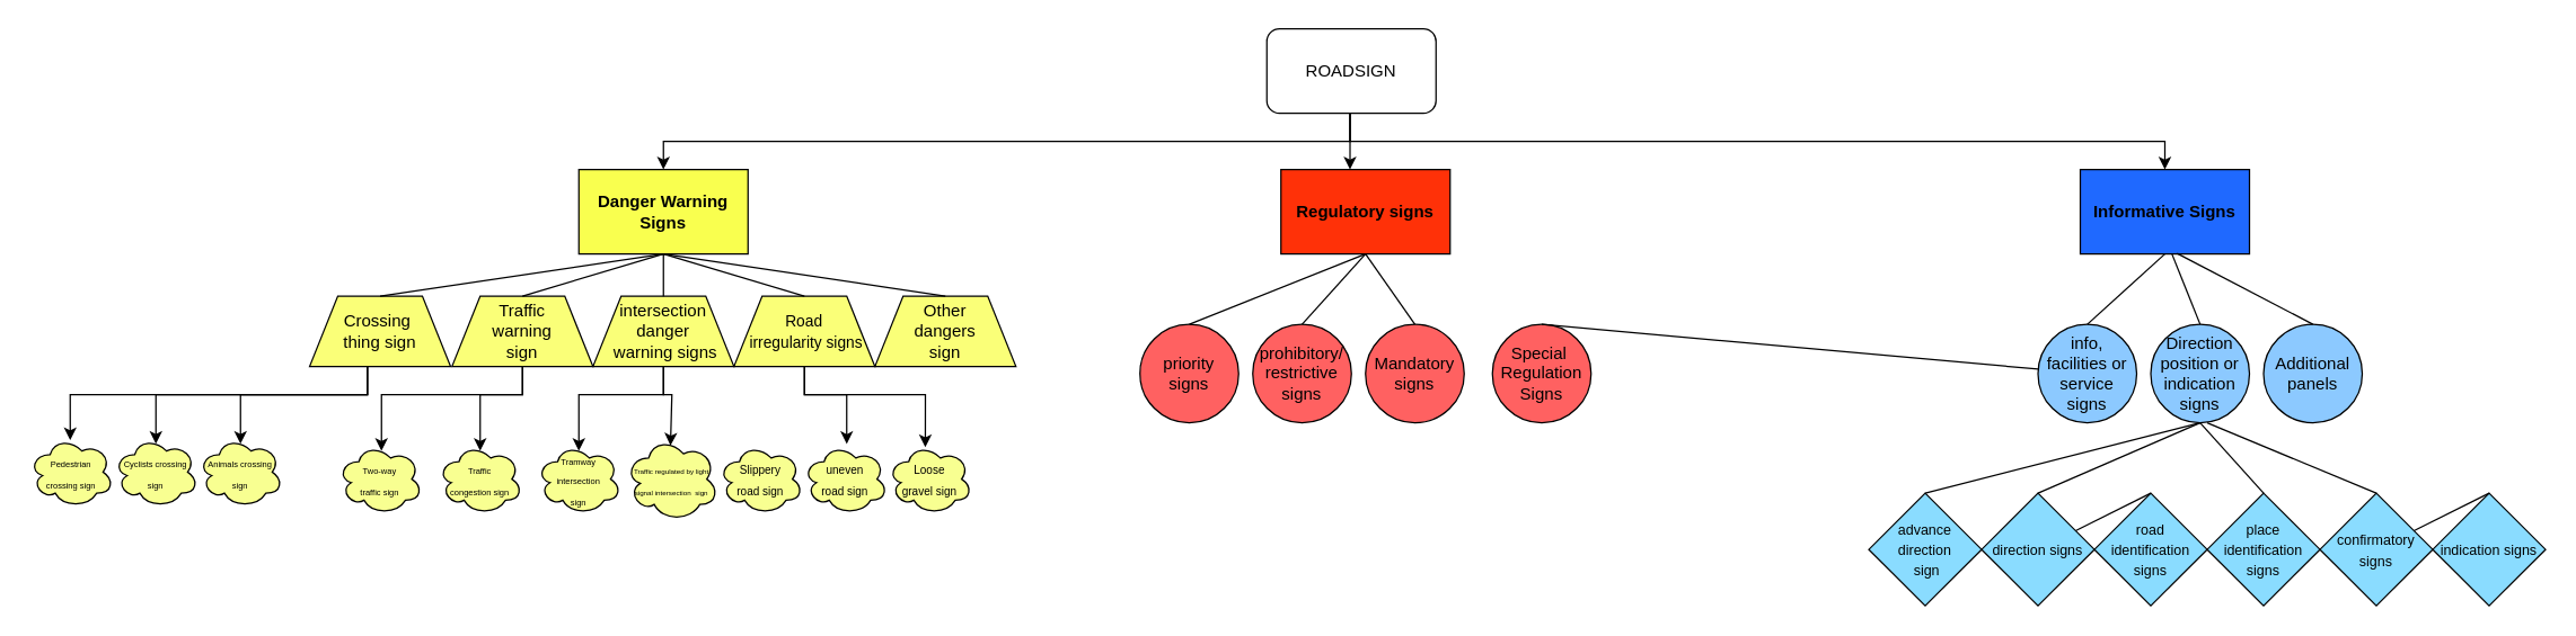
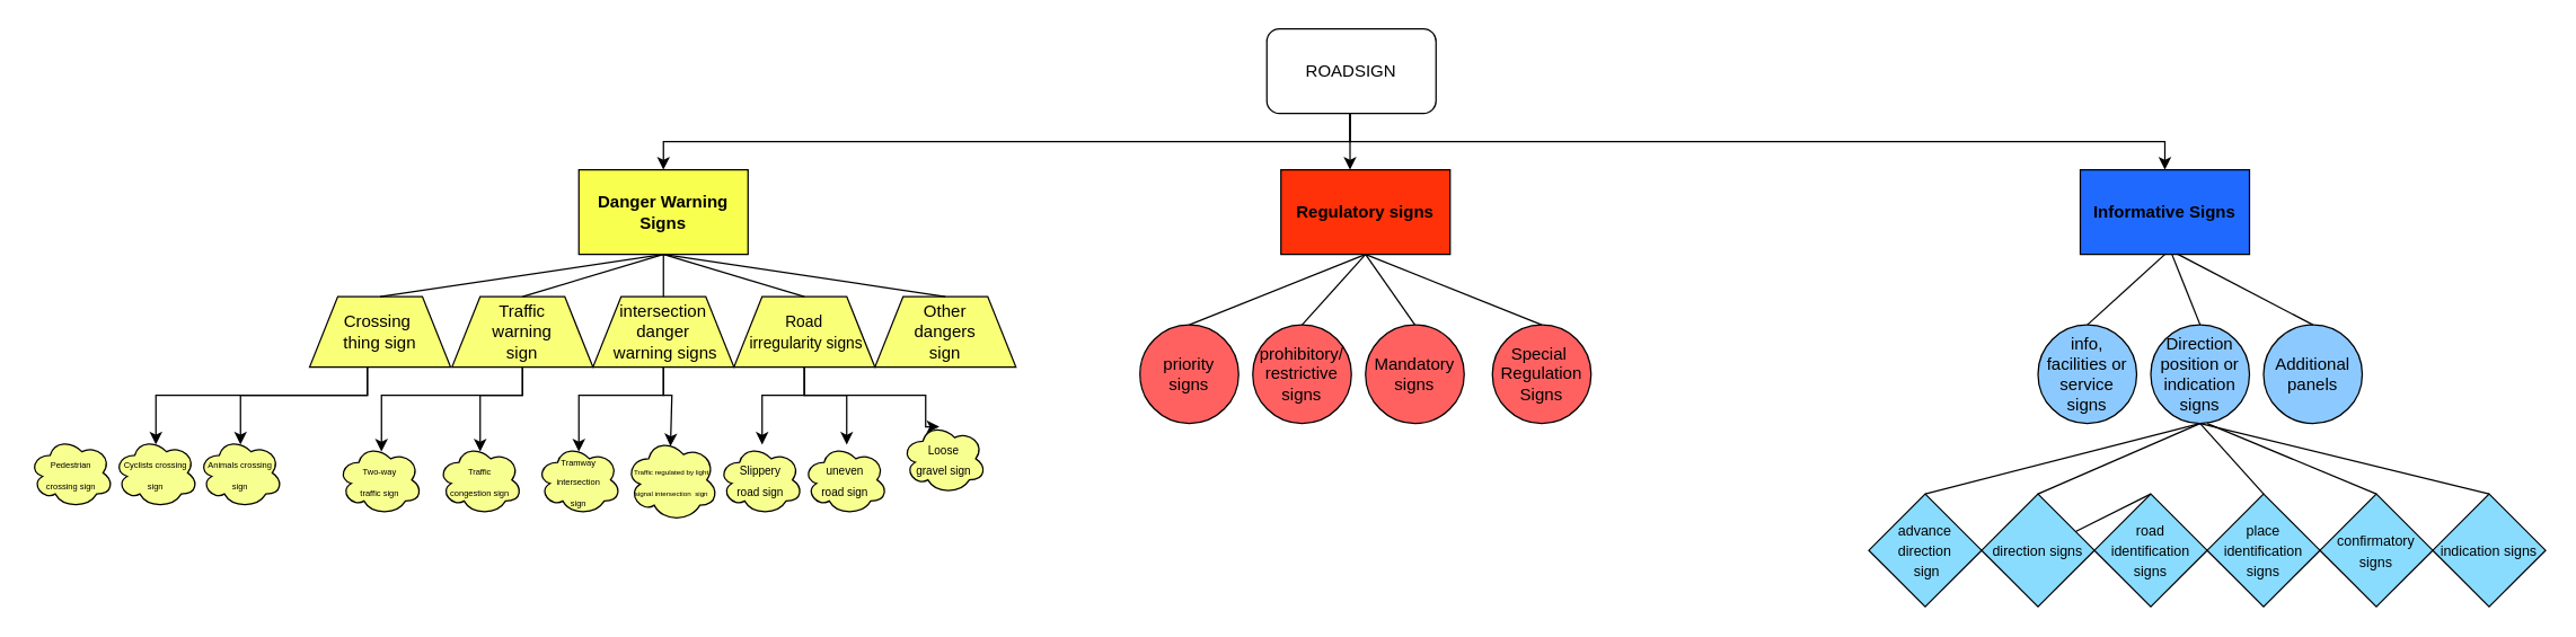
- <mxCell id="31" value="" style="endArrow=none;html=1;rounded=0;exitX=0.5;exitY=0;exitDx=0;exitDy=0;" edge="1" parent="1" source="12" target="13"><mxGeometry width="50" height="50" relative="1" as="geometry"><mxPoint x="873" y="260" as="sourcePoint" /><mxPoint x="998" y="220" as="targetPoint" /></mxGeometry></mxCell>
+ <mxCell id="31" value="" style="endArrow=none;html=1;rounded=0;exitX=0.5;exitY=0;exitDx=0;exitDy=0;entryX=0.5;entryY=1;entryDx=0;entryDy=0;" edge="1" parent="1" source="12" target="7"><mxGeometry width="50" height="50" relative="1" as="geometry"><mxPoint x="873" y="260" as="sourcePoint" /><mxPoint x="998" y="220" as="targetPoint" /></mxGeometry></mxCell>
- <mxCell id="32" value="" style="edgeStyle=orthogonalEdgeStyle;rounded=0;orthogonalLoop=1;jettySize=auto;html=1;entryX=0.487;entryY=0.046;entryDx=0;entryDy=0;entryPerimeter=0;" edge="1" parent="1" source="35" target="55"><mxGeometry relative="1" as="geometry"><Array as="points"><mxPoint x="260" y="280" /><mxPoint x="50" y="280" /><mxPoint x="50" y="312" /></Array></mxGeometry></mxCell>
+ <mxCell id="40" style="edgeStyle=orthogonalEdgeStyle;rounded=0;orthogonalLoop=1;jettySize=auto;html=1;exitX=0.5;exitY=1;exitDx=0;exitDy=0;" edge="1" parent="1" source="43" target="62"><mxGeometry relative="1" as="geometry"><mxPoint x="550" y="320" as="targetPoint" /><Array as="points"><mxPoint x="570" y="280" /><mxPoint x="540" y="280" /></Array></mxGeometry></mxCell>
- <mxCell id="64" value="&lt;font style=&quot;font-size: 8px;&quot;&gt;Loose gravel&amp;nbsp;sign&lt;/font&gt;" style="ellipse;shape=cloud;whiteSpace=wrap;html=1;fillColor=#F8FF91;align=center;" vertex="1" parent="1"><mxGeometry x="629" y="315" width="60" height="50" as="geometry" /></mxCell>
+ <mxCell id="64" value="&lt;font style=&quot;font-size: 8px;&quot;&gt;Loose gravel&amp;nbsp;sign&lt;/font&gt;" style="ellipse;shape=cloud;whiteSpace=wrap;html=1;fillColor=#F8FF91;align=center;" vertex="1" parent="1"><mxGeometry x="639" y="300" width="60" height="50" as="geometry" /></mxCell>
- <mxCell id="27" value="" style="endArrow=none;html=1;rounded=0;exitX=0.5;exitY=0;exitDx=0;exitDy=0;" edge="1" parent="1" source="21" target="20"><mxGeometry width="50" height="50" relative="1" as="geometry"><mxPoint x="1005" y="410" as="sourcePoint" /><mxPoint x="1145" y="290" as="targetPoint" /></mxGeometry></mxCell>
+ <mxCell id="27" value="" style="endArrow=none;html=1;rounded=0;exitX=0.5;exitY=0;exitDx=0;exitDy=0;entryX=0.5;entryY=1;entryDx=0;entryDy=0;" edge="1" parent="1" source="21" target="14"><mxGeometry width="50" height="50" relative="1" as="geometry"><mxPoint x="1005" y="410" as="sourcePoint" /><mxPoint x="1145" y="290" as="targetPoint" /></mxGeometry></mxCell>
